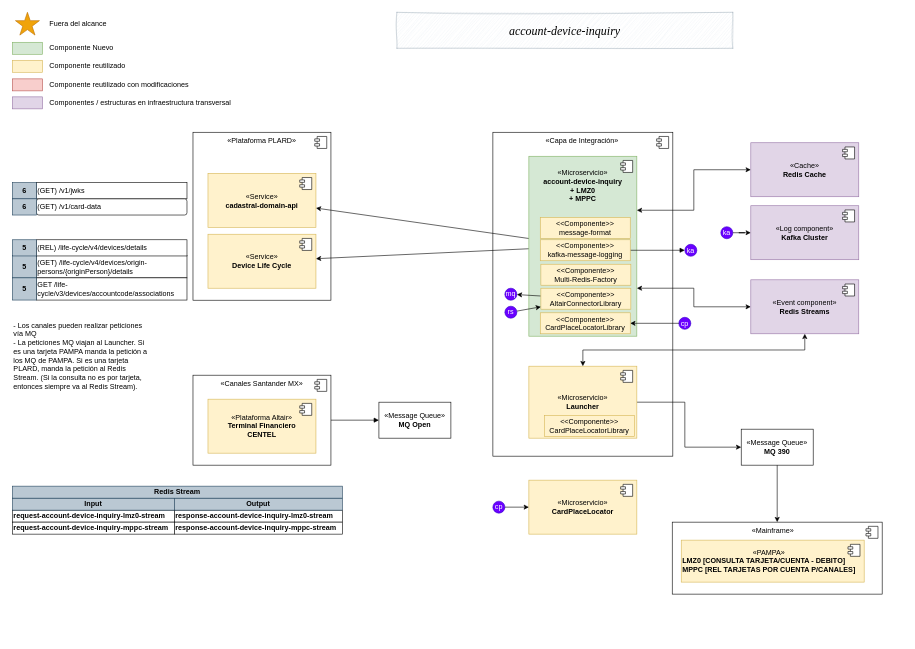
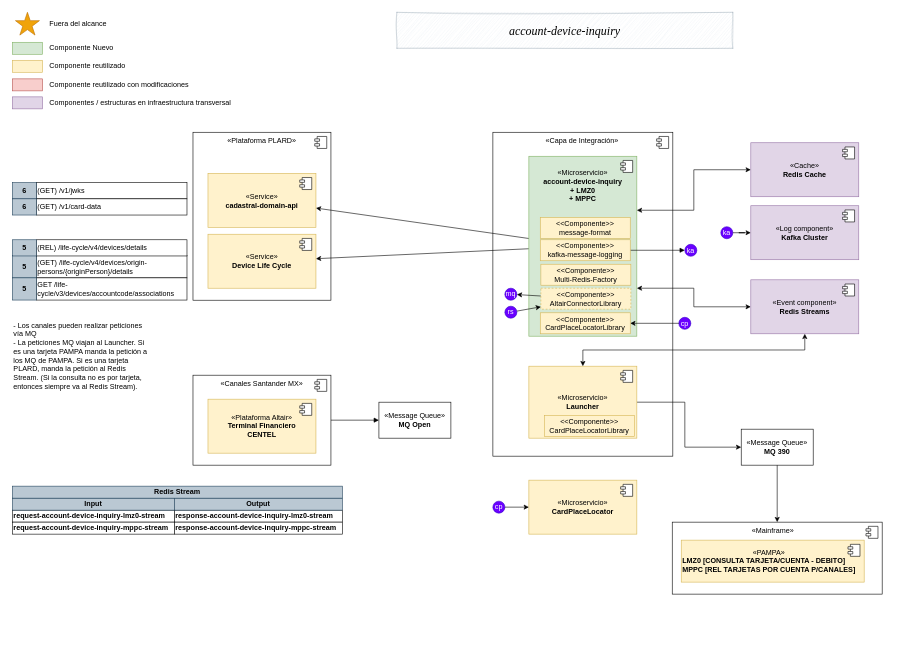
- <mxCell id="95" value="&lt;div style=&quot;text-align: left;&quot;&gt;&lt;span style=&quot;background-color: transparent; color: light-dark(rgb(0, 0, 0), rgb(255, 255, 255)); font-size: 12px; text-align: center;&quot;&gt;(GET)&amp;nbsp;&lt;/span&gt;&lt;span style=&quot;background-color: transparent; font-size: 12px;&quot;&gt;/v1/card-data&lt;/span&gt;&lt;/div&gt;" style="whiteSpace=wrap;html=1;align=left;fontSize=11;rounded=1;" parent="1" vertex="1"><mxGeometry x="60" y="331" width="251" height="27" as="geometry" /></mxCell>
+ <mxCell id="95" value="&lt;div style=&quot;text-align: left;&quot;&gt;&lt;span style=&quot;background-color: transparent; color: light-dark(rgb(0, 0, 0), rgb(255, 255, 255)); font-size: 12px; text-align: center;&quot;&gt;(GET)&amp;nbsp;&lt;/span&gt;&lt;span style=&quot;background-color: transparent; font-size: 12px;&quot;&gt;/v1/card-data&lt;/span&gt;&lt;/div&gt;" style="rounded=0;whiteSpace=wrap;html=1;align=left;fontSize=11;" parent="1" vertex="1"><mxGeometry x="60" y="331" width="251" height="27" as="geometry" /></mxCell>
- <mxCell id="67" value="&amp;lt;&amp;lt;Componente&amp;gt;&amp;gt;&lt;div&gt;AltairConnectorLibrary&lt;/div&gt;" style="rounded=0;whiteSpace=wrap;html=1;fillColor=#fff2cc;strokeColor=#d6b656;" parent="1" vertex="1"><mxGeometry x="901" y="480" width="150" height="35" as="geometry" /></mxCell>
+ <mxCell id="67" value="&amp;lt;&amp;lt;Componente&amp;gt;&amp;gt;&lt;div&gt;AltairConnectorLibrary&lt;/div&gt;" style="rounded=0;whiteSpace=wrap;html=1;fillColor=#fff2cc;strokeColor=#d6b656;dashed=1;" parent="1" vertex="1"><mxGeometry x="901" y="480" width="150" height="35" as="geometry" /></mxCell>
